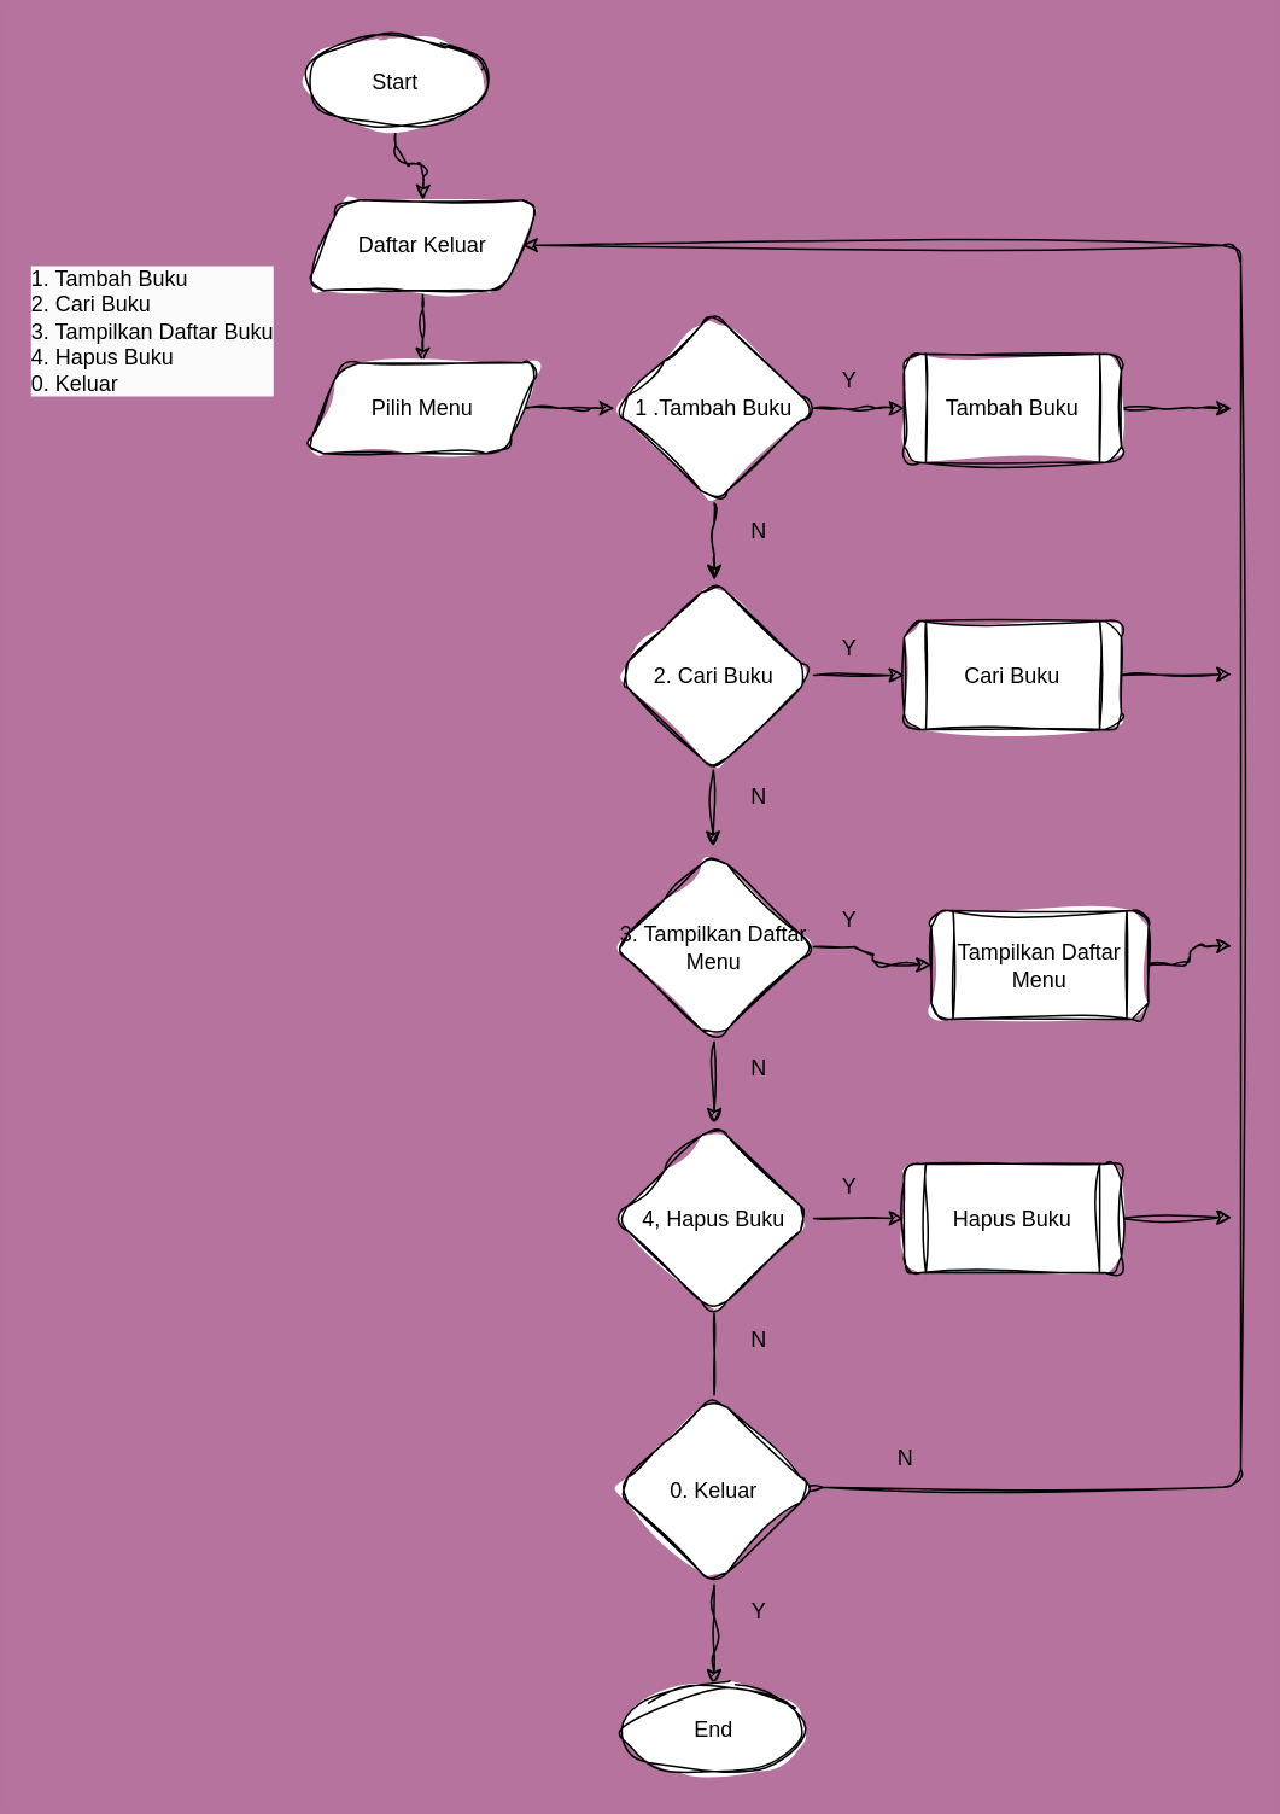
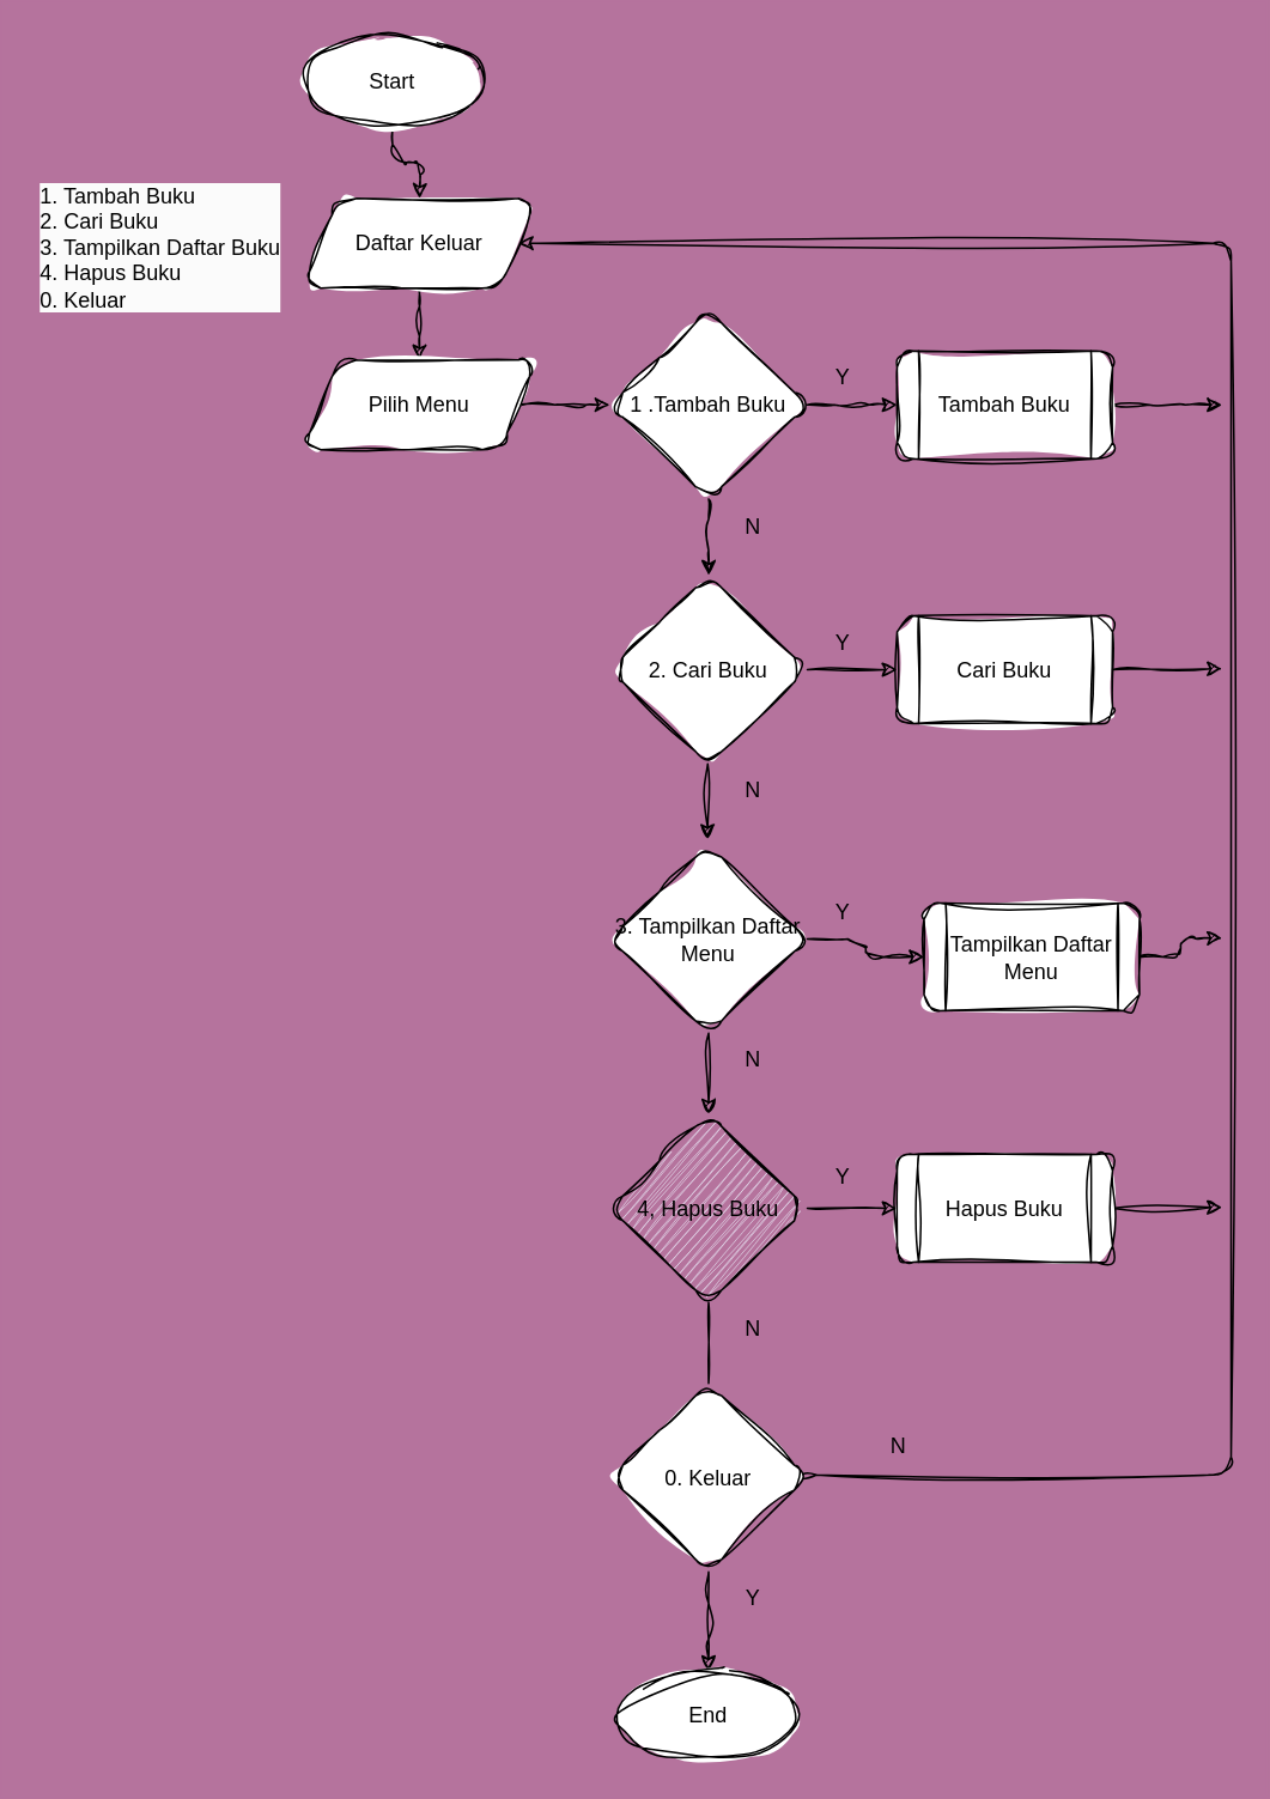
- <mxCell id="6" value="&lt;div style=&quot;forced-color-adjust: none; color: rgb(0, 0, 0); font-family: Helvetica; font-size: 12px; font-style: normal; font-variant-ligatures: normal; font-variant-caps: normal; font-weight: 400; letter-spacing: normal; orphans: 2; text-indent: 0px; text-transform: none; widows: 2; word-spacing: 0px; -webkit-text-stroke-width: 0px; white-space: normal; background-color: rgb(251, 251, 251); text-decoration-thickness: initial; text-decoration-style: initial; text-decoration-color: initial;&quot;&gt;&lt;div&gt;1. Tambah Buku&lt;/div&gt;&lt;div&gt;2. Cari Buku&lt;/div&gt;&lt;div&gt;3. Tampilkan Daftar Buku&lt;/div&gt;&lt;div&gt;4. Hapus Buku&lt;/div&gt;&lt;div&gt;0. Keluar&lt;/div&gt;&lt;/div&gt;" style="text;whiteSpace=wrap;html=1;labelBackgroundColor=none;align=left;sketch=1;curveFitting=1;jiggle=2;rounded=1;" vertex="1" parent="1"><mxGeometry x="15" y="140" width="140" height="80" as="geometry" /></mxCell>
+ <mxCell id="6" value="&lt;div style=&quot;forced-color-adjust: none; color: rgb(0, 0, 0); font-family: Helvetica; font-size: 12px; font-style: normal; font-variant-ligatures: normal; font-variant-caps: normal; font-weight: 400; letter-spacing: normal; orphans: 2; text-indent: 0px; text-transform: none; widows: 2; word-spacing: 0px; -webkit-text-stroke-width: 0px; white-space: normal; background-color: rgb(251, 251, 251); text-decoration-thickness: initial; text-decoration-style: initial; text-decoration-color: initial;&quot;&gt;&lt;div&gt;1. Tambah Buku&lt;/div&gt;&lt;div&gt;2. Cari Buku&lt;/div&gt;&lt;div&gt;3. Tampilkan Daftar Buku&lt;/div&gt;&lt;div&gt;4. Hapus Buku&lt;/div&gt;&lt;div&gt;0. Keluar&lt;/div&gt;&lt;/div&gt;" style="text;whiteSpace=wrap;html=1;labelBackgroundColor=none;align=left;sketch=1;curveFitting=1;jiggle=2;rounded=1;" vertex="1" parent="1"><mxGeometry x="20" y="95" width="140" height="80" as="geometry" /></mxCell>
- <mxCell id="23" value="4, Hapus Buku" style="rhombus;whiteSpace=wrap;html=1;labelBackgroundColor=none;sketch=1;curveFitting=1;jiggle=2;rounded=1;" vertex="1" parent="1"><mxGeometry x="339" y="620" width="110" height="105" as="geometry" /></mxCell>
+ <mxCell id="23" value="4, Hapus Buku" style="rhombus;whiteSpace=wrap;html=1;labelBackgroundColor=none;sketch=1;curveFitting=1;jiggle=2;rounded=1;fillColor=#e1d5e7;" vertex="1" parent="1"><mxGeometry x="339" y="620" width="110" height="105" as="geometry" /></mxCell>
